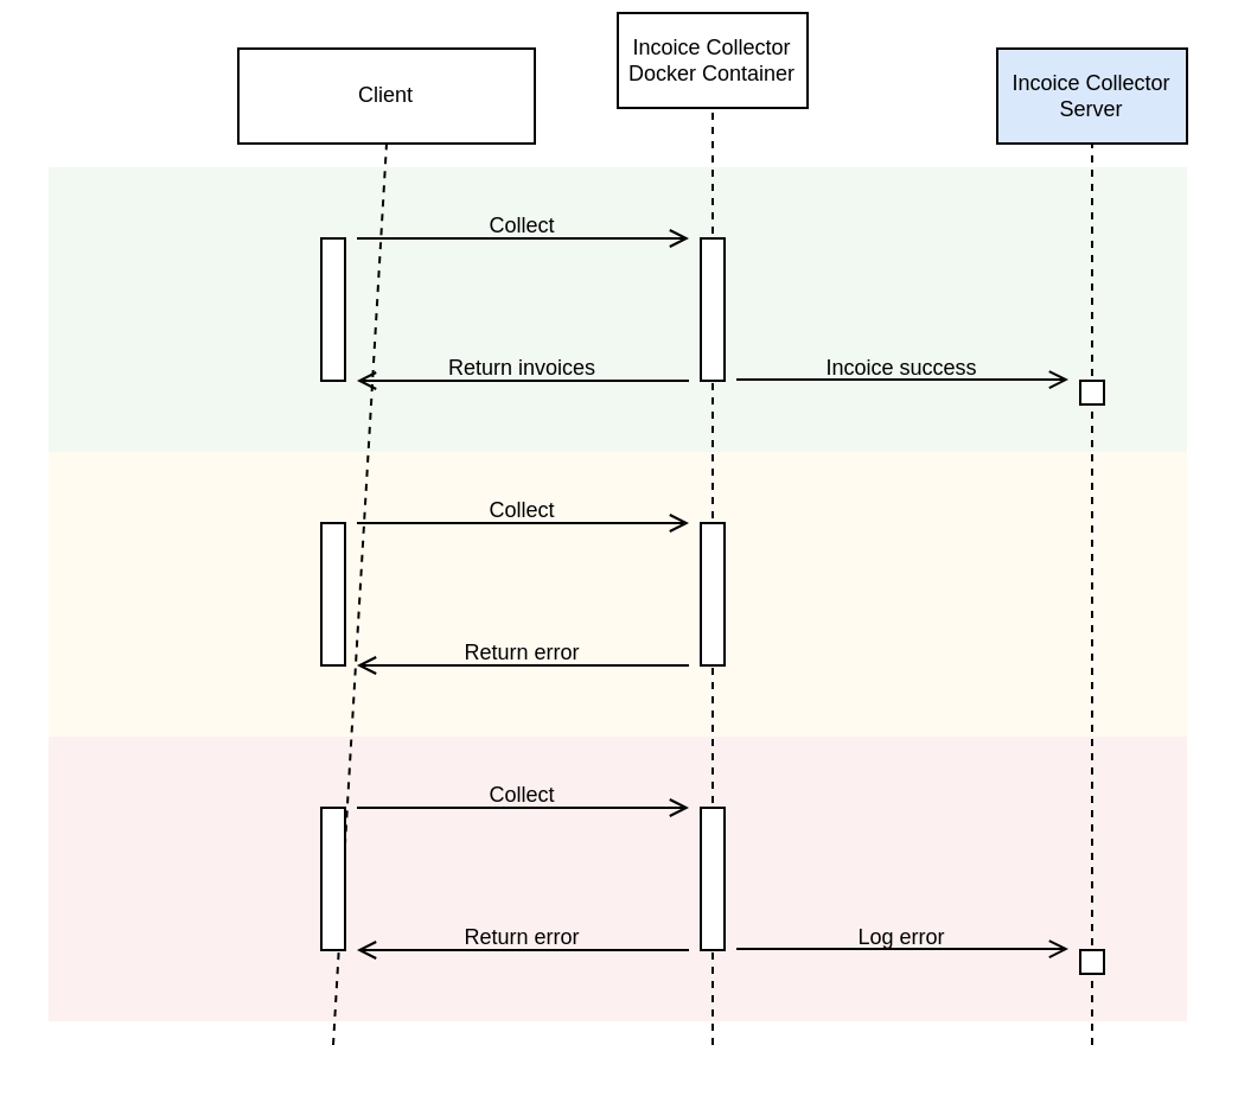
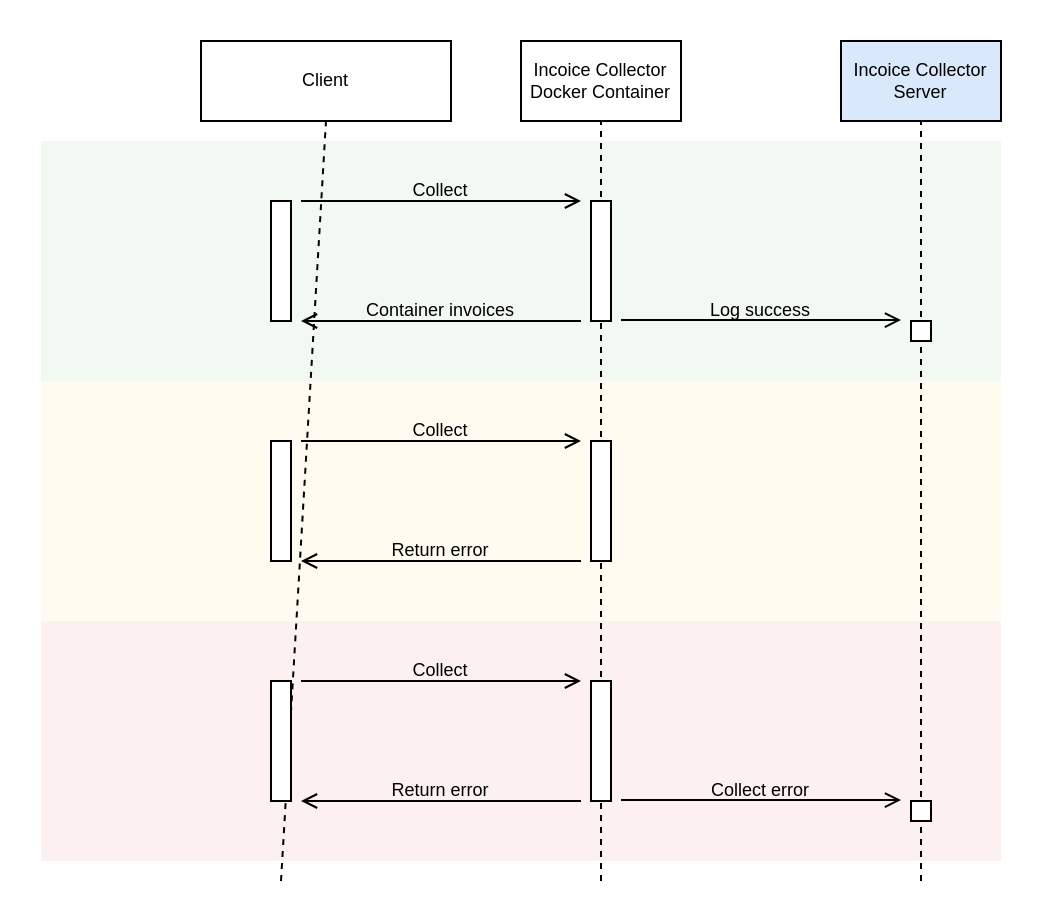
- <mxCell id="9" value="Incoice Collector&lt;br style=&quot;font-size: 9px;&quot;&gt;Docker Container" style="rounded=0;whiteSpace=wrap;html=1;fontSize=9;" parent="1" vertex="1"><mxGeometry x="260" y="5" width="80" height="40" as="geometry" /></mxCell>
+ <mxCell id="9" value="Incoice Collector&lt;br style=&quot;font-size: 9px;&quot;&gt;Docker Container" style="rounded=0;whiteSpace=wrap;html=1;fontSize=9;" parent="1" vertex="1"><mxGeometry x="260" y="20" width="80" height="40" as="geometry" /></mxCell>
- <mxCell id="16" value="Return invoices" style="text;html=1;strokeColor=none;fillColor=none;align=center;verticalAlign=middle;whiteSpace=wrap;rounded=0;fontSize=9;" parent="1" vertex="1"><mxGeometry x="150" y="150" width="140" height="10" as="geometry" /></mxCell>
+ <mxCell id="16" value="Container invoices" style="text;html=1;strokeColor=none;fillColor=none;align=center;verticalAlign=middle;whiteSpace=wrap;rounded=0;fontSize=9;" parent="1" vertex="1"><mxGeometry x="150" y="150" width="140" height="10" as="geometry" /></mxCell>
- <mxCell id="19" value="Incoice success" style="text;html=1;strokeColor=none;fillColor=none;align=center;verticalAlign=middle;whiteSpace=wrap;rounded=0;fontSize=9;" vertex="1" parent="1"><mxGeometry x="310" y="150" width="140" height="10" as="geometry" /></mxCell>
+ <mxCell id="19" value="Log success" style="text;html=1;strokeColor=none;fillColor=none;align=center;verticalAlign=middle;whiteSpace=wrap;rounded=0;fontSize=9;" vertex="1" parent="1"><mxGeometry x="310" y="150" width="140" height="10" as="geometry" /></mxCell>
- <mxCell id="34" value="Log error" style="text;html=1;strokeColor=none;fillColor=none;align=center;verticalAlign=middle;whiteSpace=wrap;rounded=0;fontSize=9;" vertex="1" parent="1"><mxGeometry x="310" y="390" width="140" height="10" as="geometry" /></mxCell>
+ <mxCell id="34" value="Collect error" style="text;html=1;strokeColor=none;fillColor=none;align=center;verticalAlign=middle;whiteSpace=wrap;rounded=0;fontSize=9;" vertex="1" parent="1"><mxGeometry x="310" y="390" width="140" height="10" as="geometry" /></mxCell>
